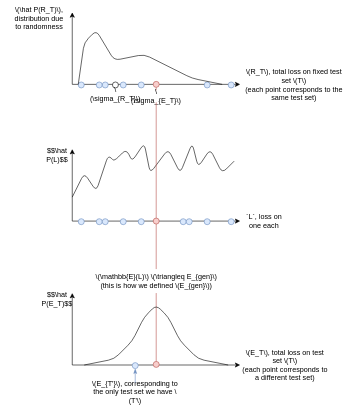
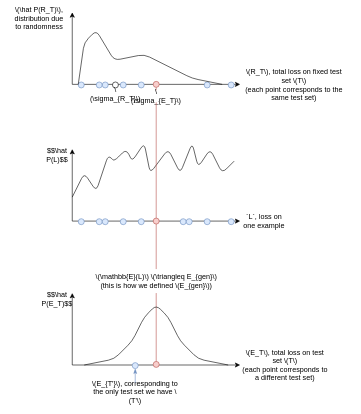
- <mxCell id="6" value="`L`, loss on one each" style="text;html=1;strokeColor=none;fillColor=none;align=center;verticalAlign=middle;whiteSpace=wrap;rounded=0;" parent="1" vertex="1"><mxGeometry x="400" y="358" width="80" height="20" as="geometry" /></mxCell>
+ <mxCell id="6" value="`L`, loss on one example" style="text;html=1;strokeColor=none;fillColor=none;align=center;verticalAlign=middle;whiteSpace=wrap;rounded=0;" parent="1" vertex="1"><mxGeometry x="400" y="358" width="80" height="20" as="geometry" /></mxCell>
